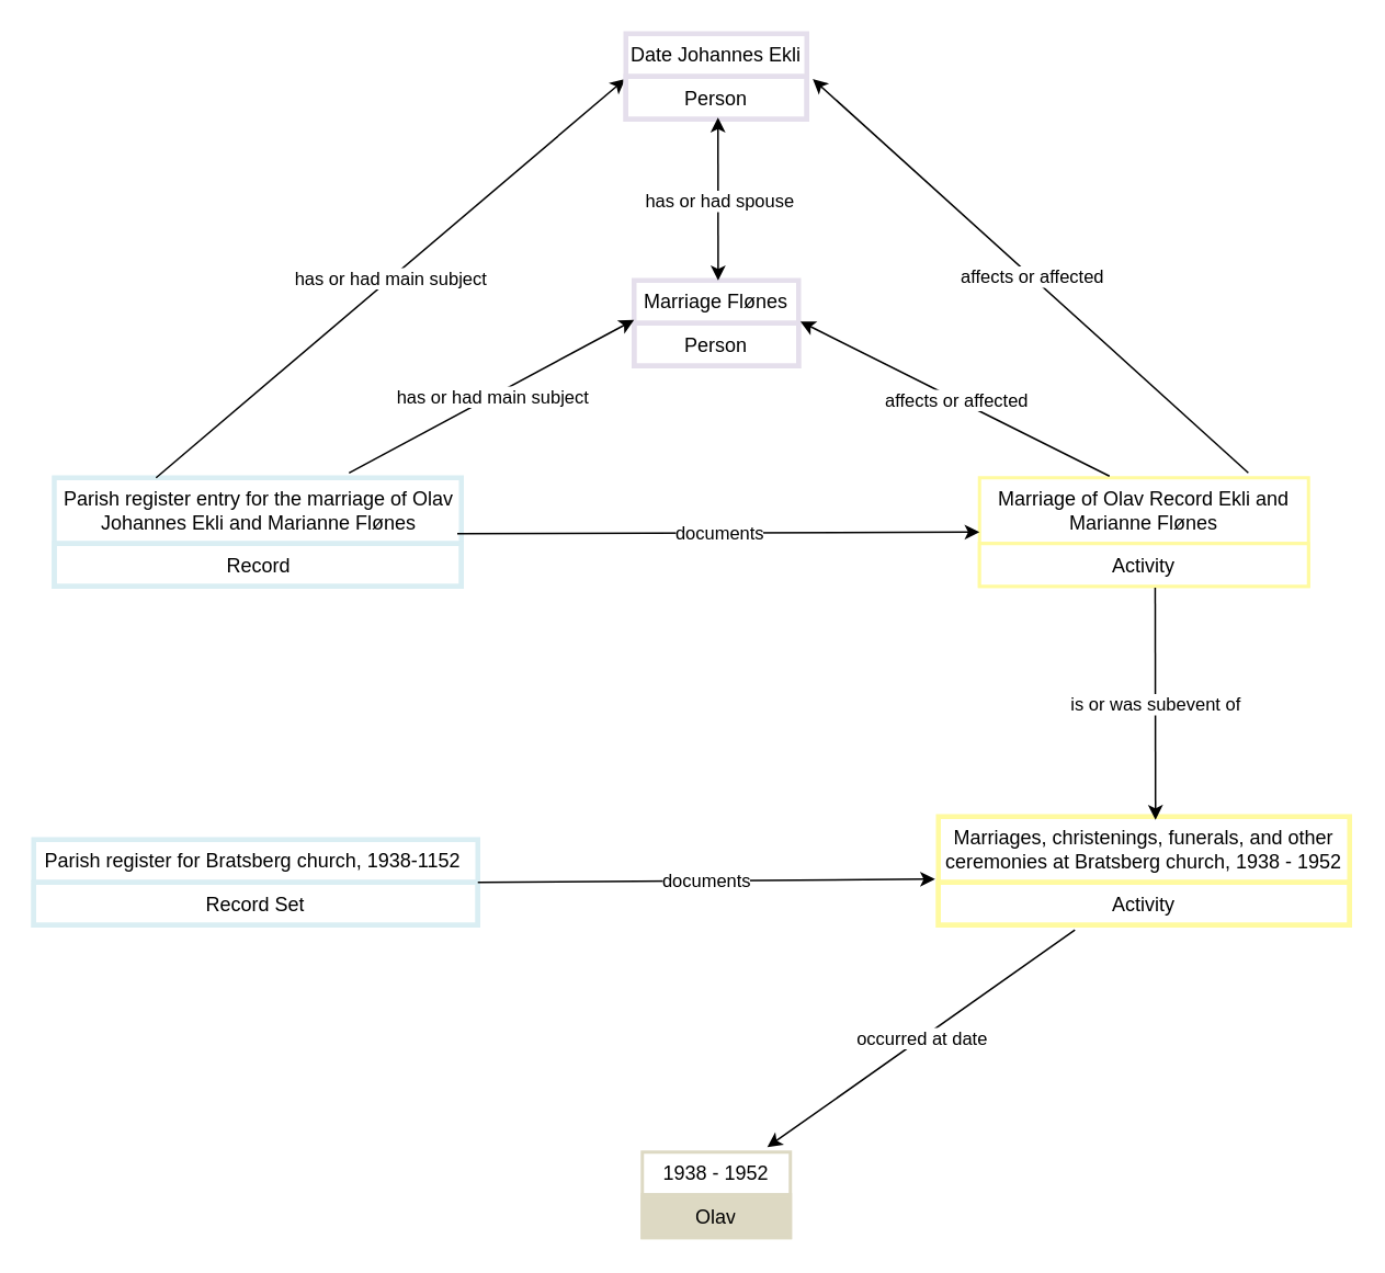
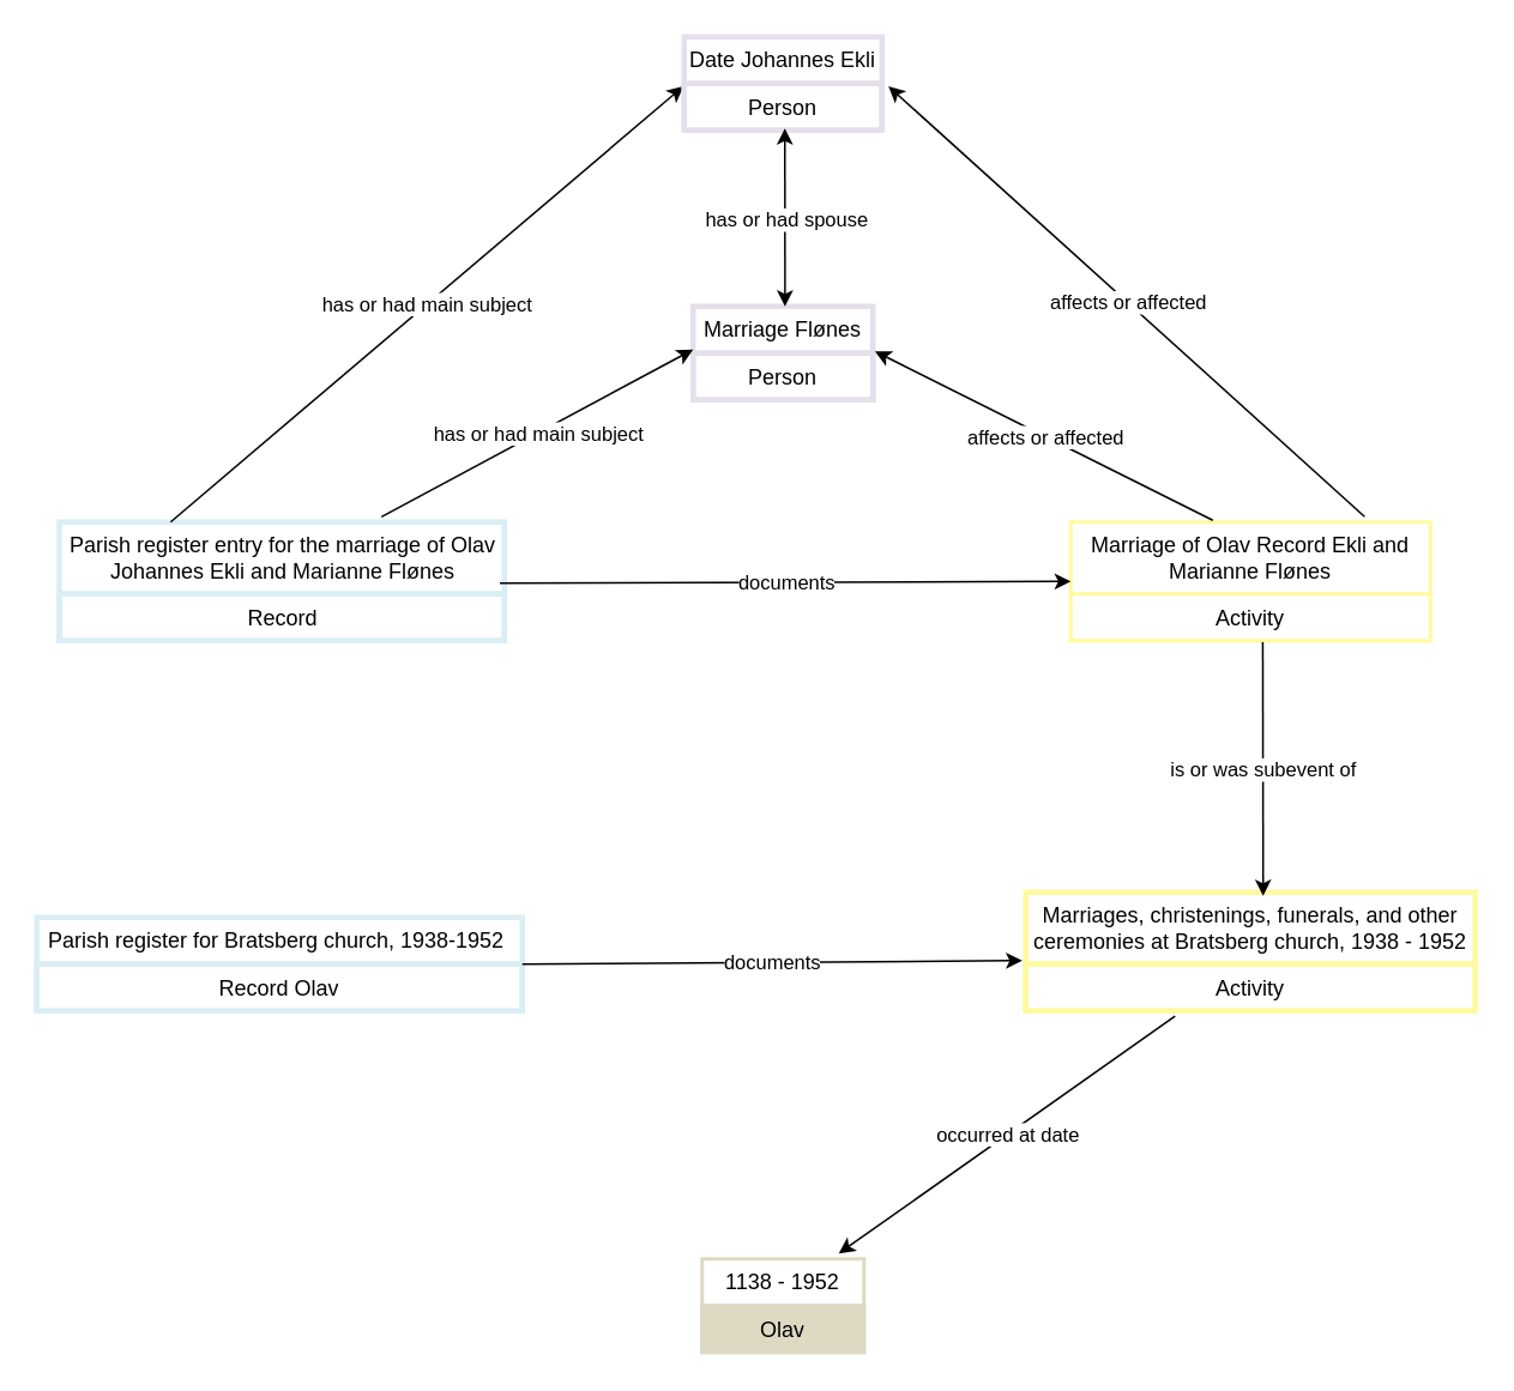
- <mxCell id="2" value="Parish register for Bratsberg church, 1938-1152&amp;nbsp;" style="swimlane;fontStyle=0;childLayout=stackLayout;horizontal=1;startSize=26;strokeColor=#DAEEF3;strokeWidth=3;fillColor=none;horizontalStack=0;resizeParent=1;resizeParentMax=0;resizeLast=0;collapsible=1;marginBottom=0;whiteSpace=wrap;html=1;" parent="1" vertex="1"><mxGeometry x="20" y="510" width="270" height="52" as="geometry" /></mxCell>
+ <mxCell id="2" value="Parish register for Bratsberg church, 1938-1952&amp;nbsp;" style="swimlane;fontStyle=0;childLayout=stackLayout;horizontal=1;startSize=26;strokeColor=#DAEEF3;strokeWidth=3;fillColor=none;horizontalStack=0;resizeParent=1;resizeParentMax=0;resizeLast=0;collapsible=1;marginBottom=0;whiteSpace=wrap;html=1;" parent="1" vertex="1"><mxGeometry x="20" y="510" width="270" height="52" as="geometry" /></mxCell>
- <mxCell id="3" value="Record Set" style="text;strokeColor=#DAEEF3;strokeWidth=3;fillColor=none;align=center;verticalAlign=top;spacingLeft=4;spacingRight=4;overflow=hidden;rotatable=0;points=[[0,0.5],[1,0.5]];portConstraint=eastwest;whiteSpace=wrap;html=1;" parent="2" vertex="1"><mxGeometry y="26" width="270" height="26" as="geometry" /></mxCell>
+ <mxCell id="3" value="Record Olav" style="text;strokeColor=#DAEEF3;strokeWidth=3;fillColor=none;align=center;verticalAlign=top;spacingLeft=4;spacingRight=4;overflow=hidden;rotatable=0;points=[[0,0.5],[1,0.5]];portConstraint=eastwest;whiteSpace=wrap;html=1;" parent="2" vertex="1"><mxGeometry y="26" width="270" height="26" as="geometry" /></mxCell>
- <mxCell id="8" value="1938 - 1952" style="swimlane;fontStyle=0;childLayout=stackLayout;horizontal=1;startSize=26;strokeColor=#DDD9C3;strokeWidth=2;fillColor=none;horizontalStack=0;resizeParent=1;resizeParentMax=0;resizeLast=0;collapsible=1;marginBottom=0;whiteSpace=wrap;html=1;" parent="1" vertex="1"><mxGeometry x="390" y="700" width="90" height="52" as="geometry" /></mxCell>
+ <mxCell id="8" value="1138 - 1952" style="swimlane;fontStyle=0;childLayout=stackLayout;horizontal=1;startSize=26;strokeColor=#DDD9C3;strokeWidth=2;fillColor=none;horizontalStack=0;resizeParent=1;resizeParentMax=0;resizeLast=0;collapsible=1;marginBottom=0;whiteSpace=wrap;html=1;" parent="1" vertex="1"><mxGeometry x="390" y="700" width="90" height="52" as="geometry" /></mxCell>
